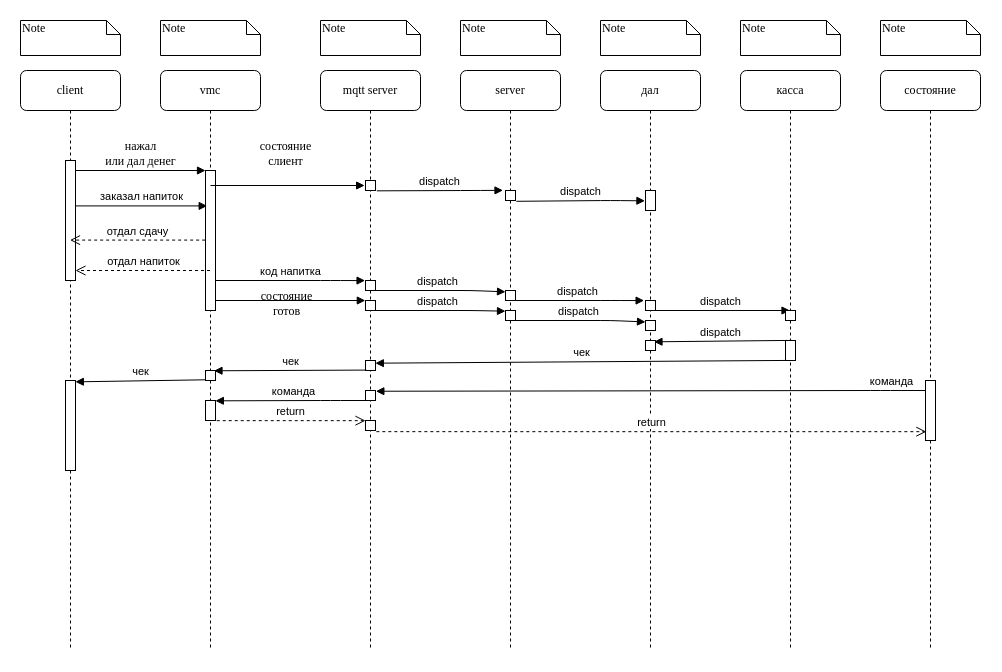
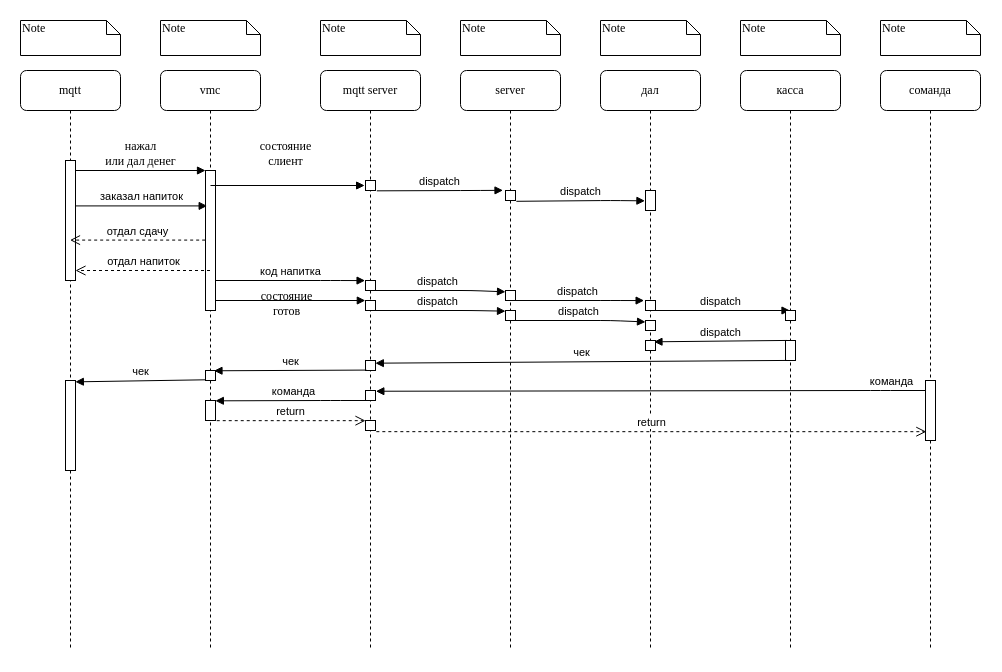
- <mxCell id="9" value="&lt;div&gt;client&lt;/div&gt;" style="shape=umlLifeline;perimeter=lifelinePerimeter;whiteSpace=wrap;html=1;container=1;collapsible=0;recursiveResize=0;outlineConnect=0;rounded=1;shadow=0;comic=0;labelBackgroundColor=none;strokeWidth=1;fontFamily=Verdana;fontSize=12;align=center;" parent="1" vertex="1"><mxGeometry x="20" y="70" width="100" height="580" as="geometry" /></mxCell>
+ <mxCell id="9" value="&lt;div&gt;mqtt&lt;/div&gt;" style="shape=umlLifeline;perimeter=lifelinePerimeter;whiteSpace=wrap;html=1;container=1;collapsible=0;recursiveResize=0;outlineConnect=0;rounded=1;shadow=0;comic=0;labelBackgroundColor=none;strokeWidth=1;fontFamily=Verdana;fontSize=12;align=center;" parent="1" vertex="1"><mxGeometry x="20" y="70" width="100" height="580" as="geometry" /></mxCell>
- <mxCell id="8" value="состояние" style="shape=umlLifeline;perimeter=lifelinePerimeter;whiteSpace=wrap;html=1;container=1;collapsible=0;recursiveResize=0;outlineConnect=0;rounded=1;shadow=0;comic=0;labelBackgroundColor=none;strokeWidth=1;fontFamily=Verdana;fontSize=12;align=center;" parent="1" vertex="1"><mxGeometry x="880" y="70" width="100" height="580" as="geometry" /></mxCell>
+ <mxCell id="8" value="соманда" style="shape=umlLifeline;perimeter=lifelinePerimeter;whiteSpace=wrap;html=1;container=1;collapsible=0;recursiveResize=0;outlineConnect=0;rounded=1;shadow=0;comic=0;labelBackgroundColor=none;strokeWidth=1;fontFamily=Verdana;fontSize=12;align=center;" parent="1" vertex="1"><mxGeometry x="880" y="70" width="100" height="580" as="geometry" /></mxCell>
